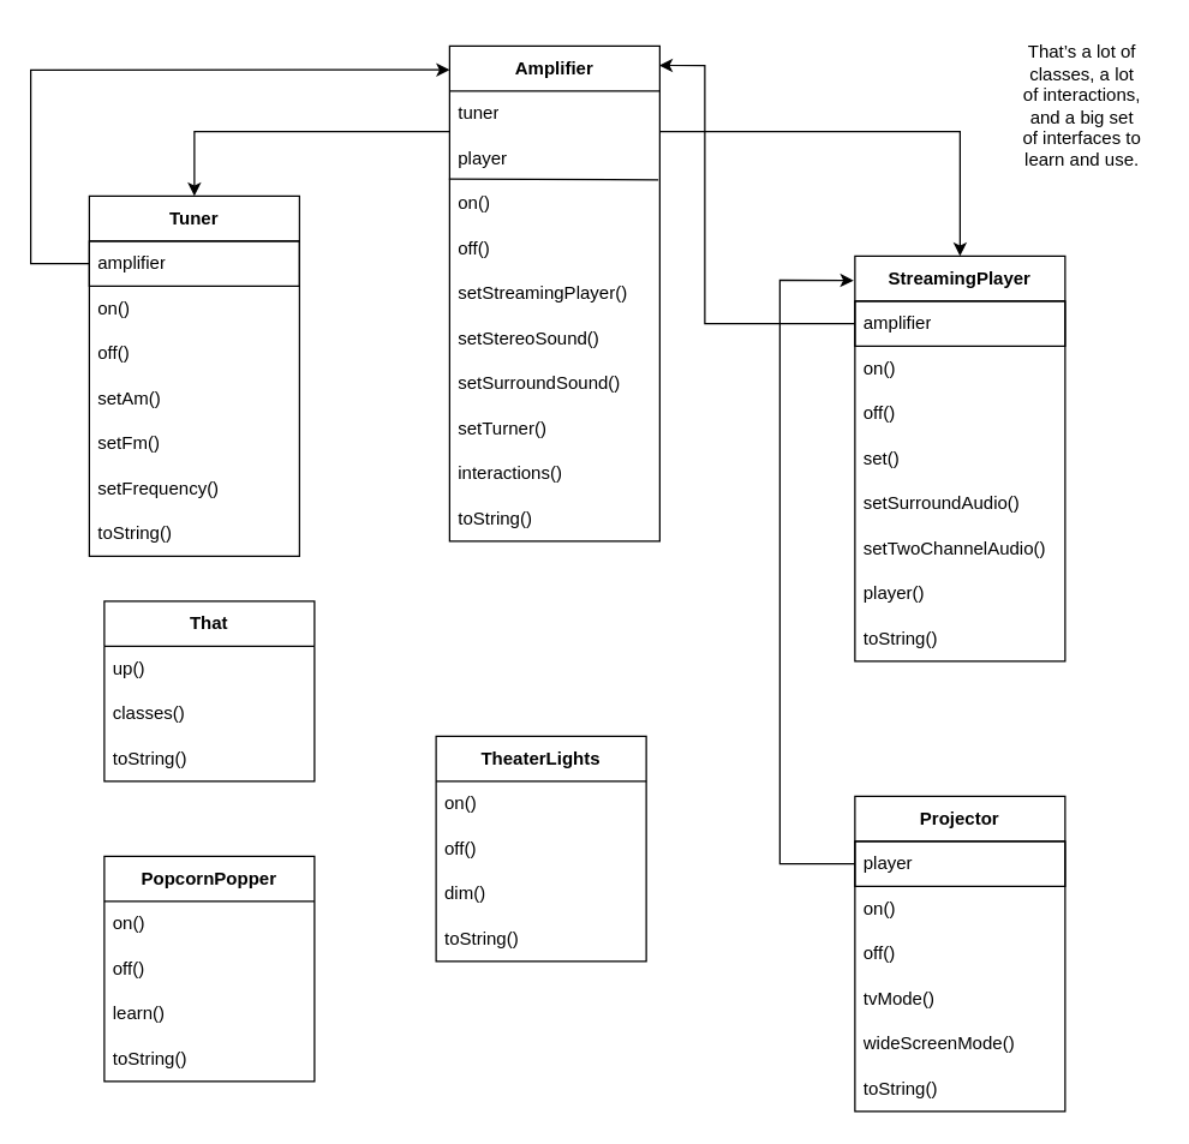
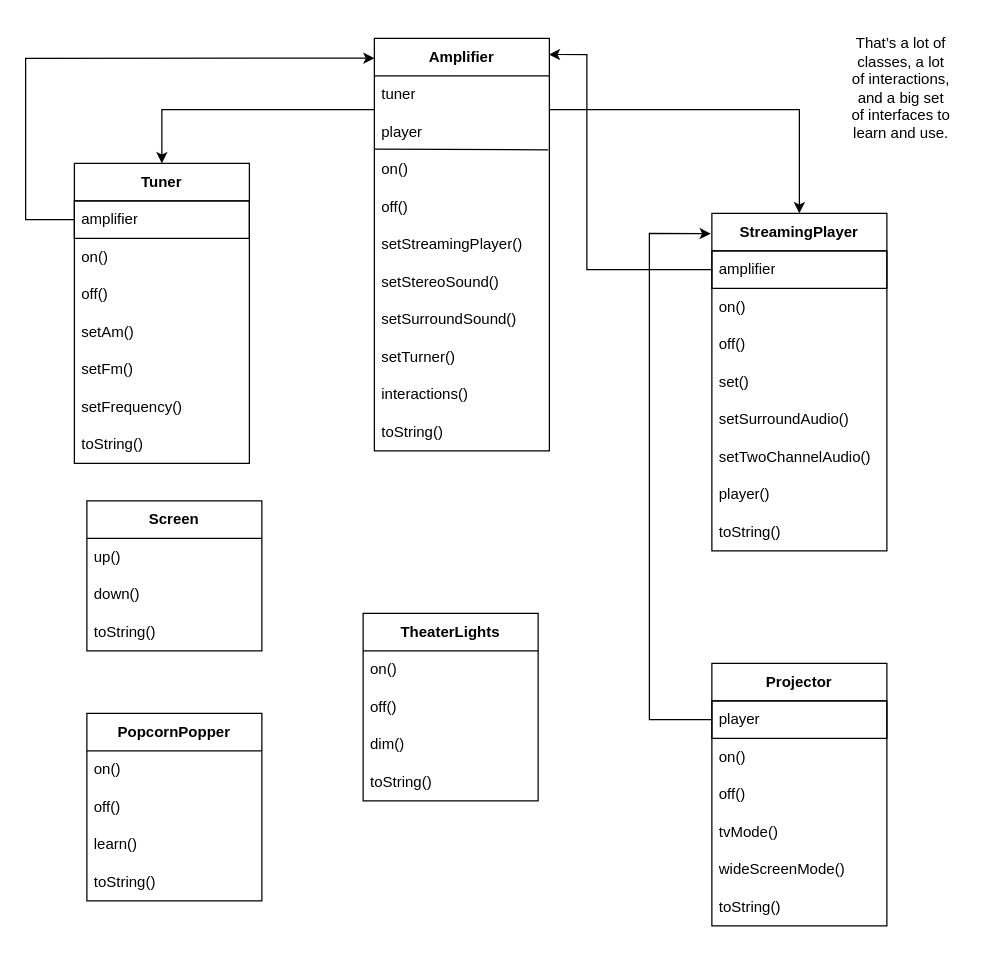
- <mxCell id="48" value="&lt;b&gt;That&lt;/b&gt;" style="swimlane;fontStyle=0;childLayout=stackLayout;horizontal=1;startSize=30;horizontalStack=0;resizeParent=1;resizeParentMax=0;resizeLast=0;collapsible=1;marginBottom=0;whiteSpace=wrap;html=1;" vertex="1" parent="1"><mxGeometry x="69" y="400" width="140" height="120" as="geometry" /></mxCell>
+ <mxCell id="48" value="&lt;b&gt;Screen&lt;/b&gt;" style="swimlane;fontStyle=0;childLayout=stackLayout;horizontal=1;startSize=30;horizontalStack=0;resizeParent=1;resizeParentMax=0;resizeLast=0;collapsible=1;marginBottom=0;whiteSpace=wrap;html=1;" vertex="1" parent="1"><mxGeometry x="69" y="400" width="140" height="120" as="geometry" /></mxCell>
- <mxCell id="50" value="classes()" style="text;strokeColor=none;fillColor=none;align=left;verticalAlign=middle;spacingLeft=4;spacingRight=4;overflow=hidden;points=[[0,0.5],[1,0.5]];portConstraint=eastwest;rotatable=0;whiteSpace=wrap;html=1;" vertex="1" parent="48"><mxGeometry y="60" width="140" height="30" as="geometry" /></mxCell>
+ <mxCell id="50" value="down()" style="text;strokeColor=none;fillColor=none;align=left;verticalAlign=middle;spacingLeft=4;spacingRight=4;overflow=hidden;points=[[0,0.5],[1,0.5]];portConstraint=eastwest;rotatable=0;whiteSpace=wrap;html=1;" vertex="1" parent="48"><mxGeometry y="60" width="140" height="30" as="geometry" /></mxCell>
